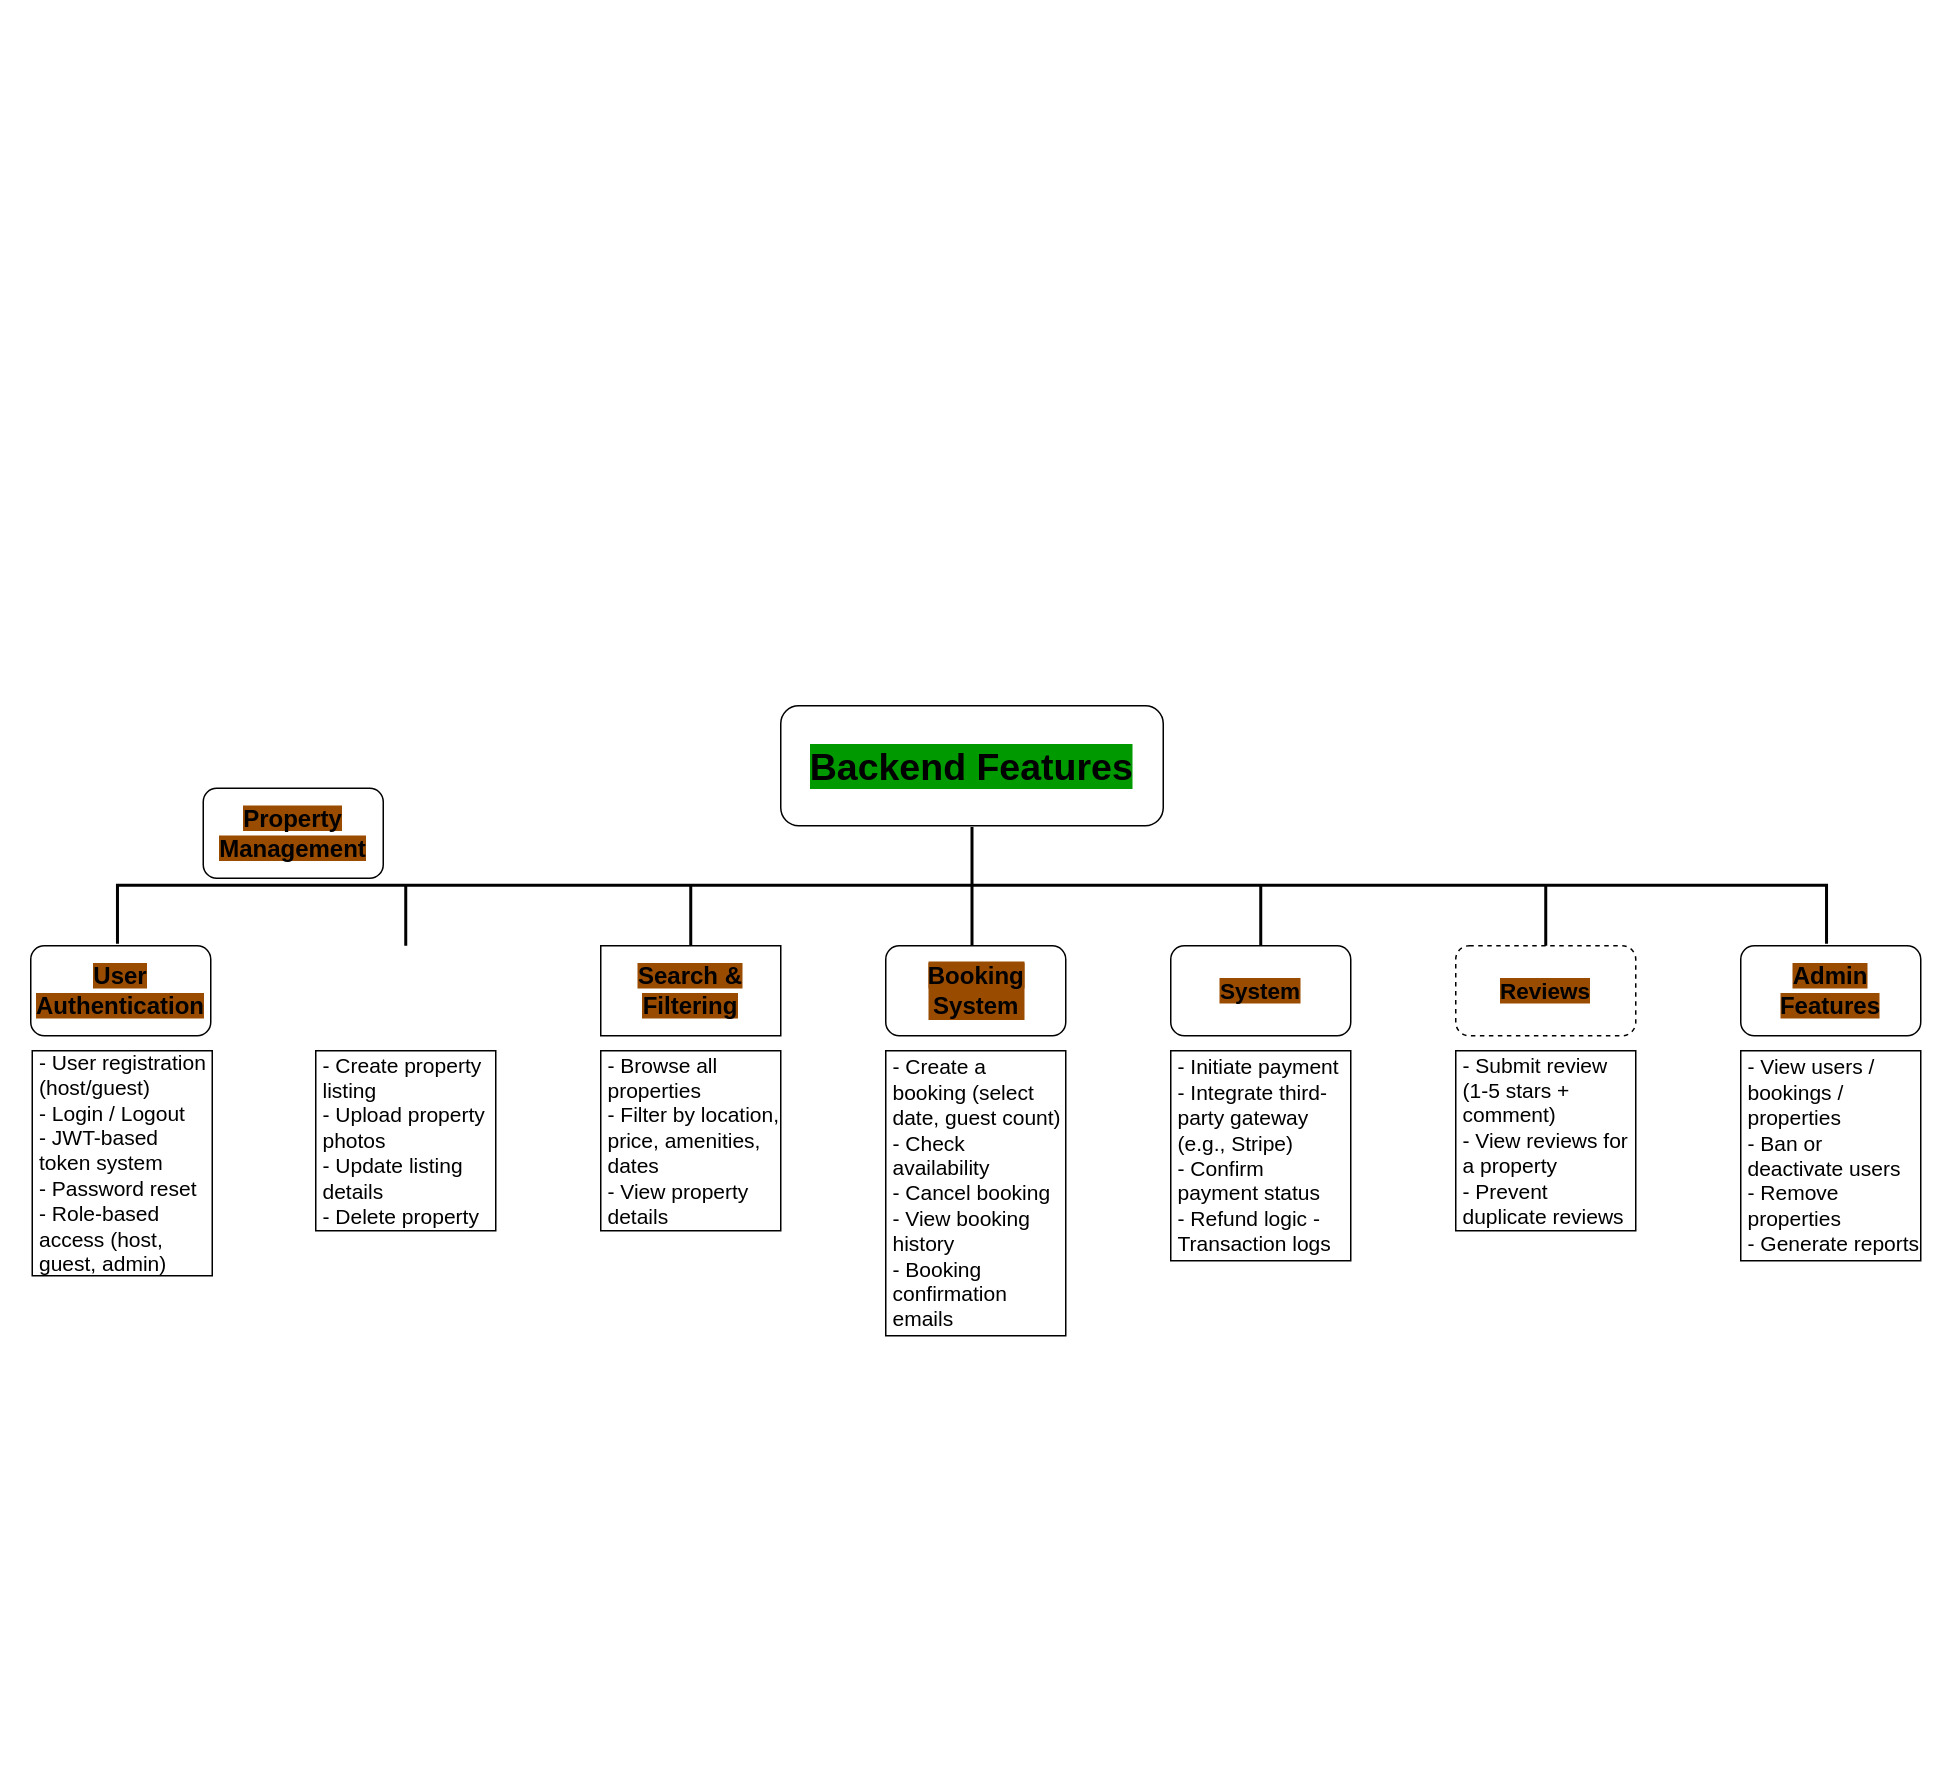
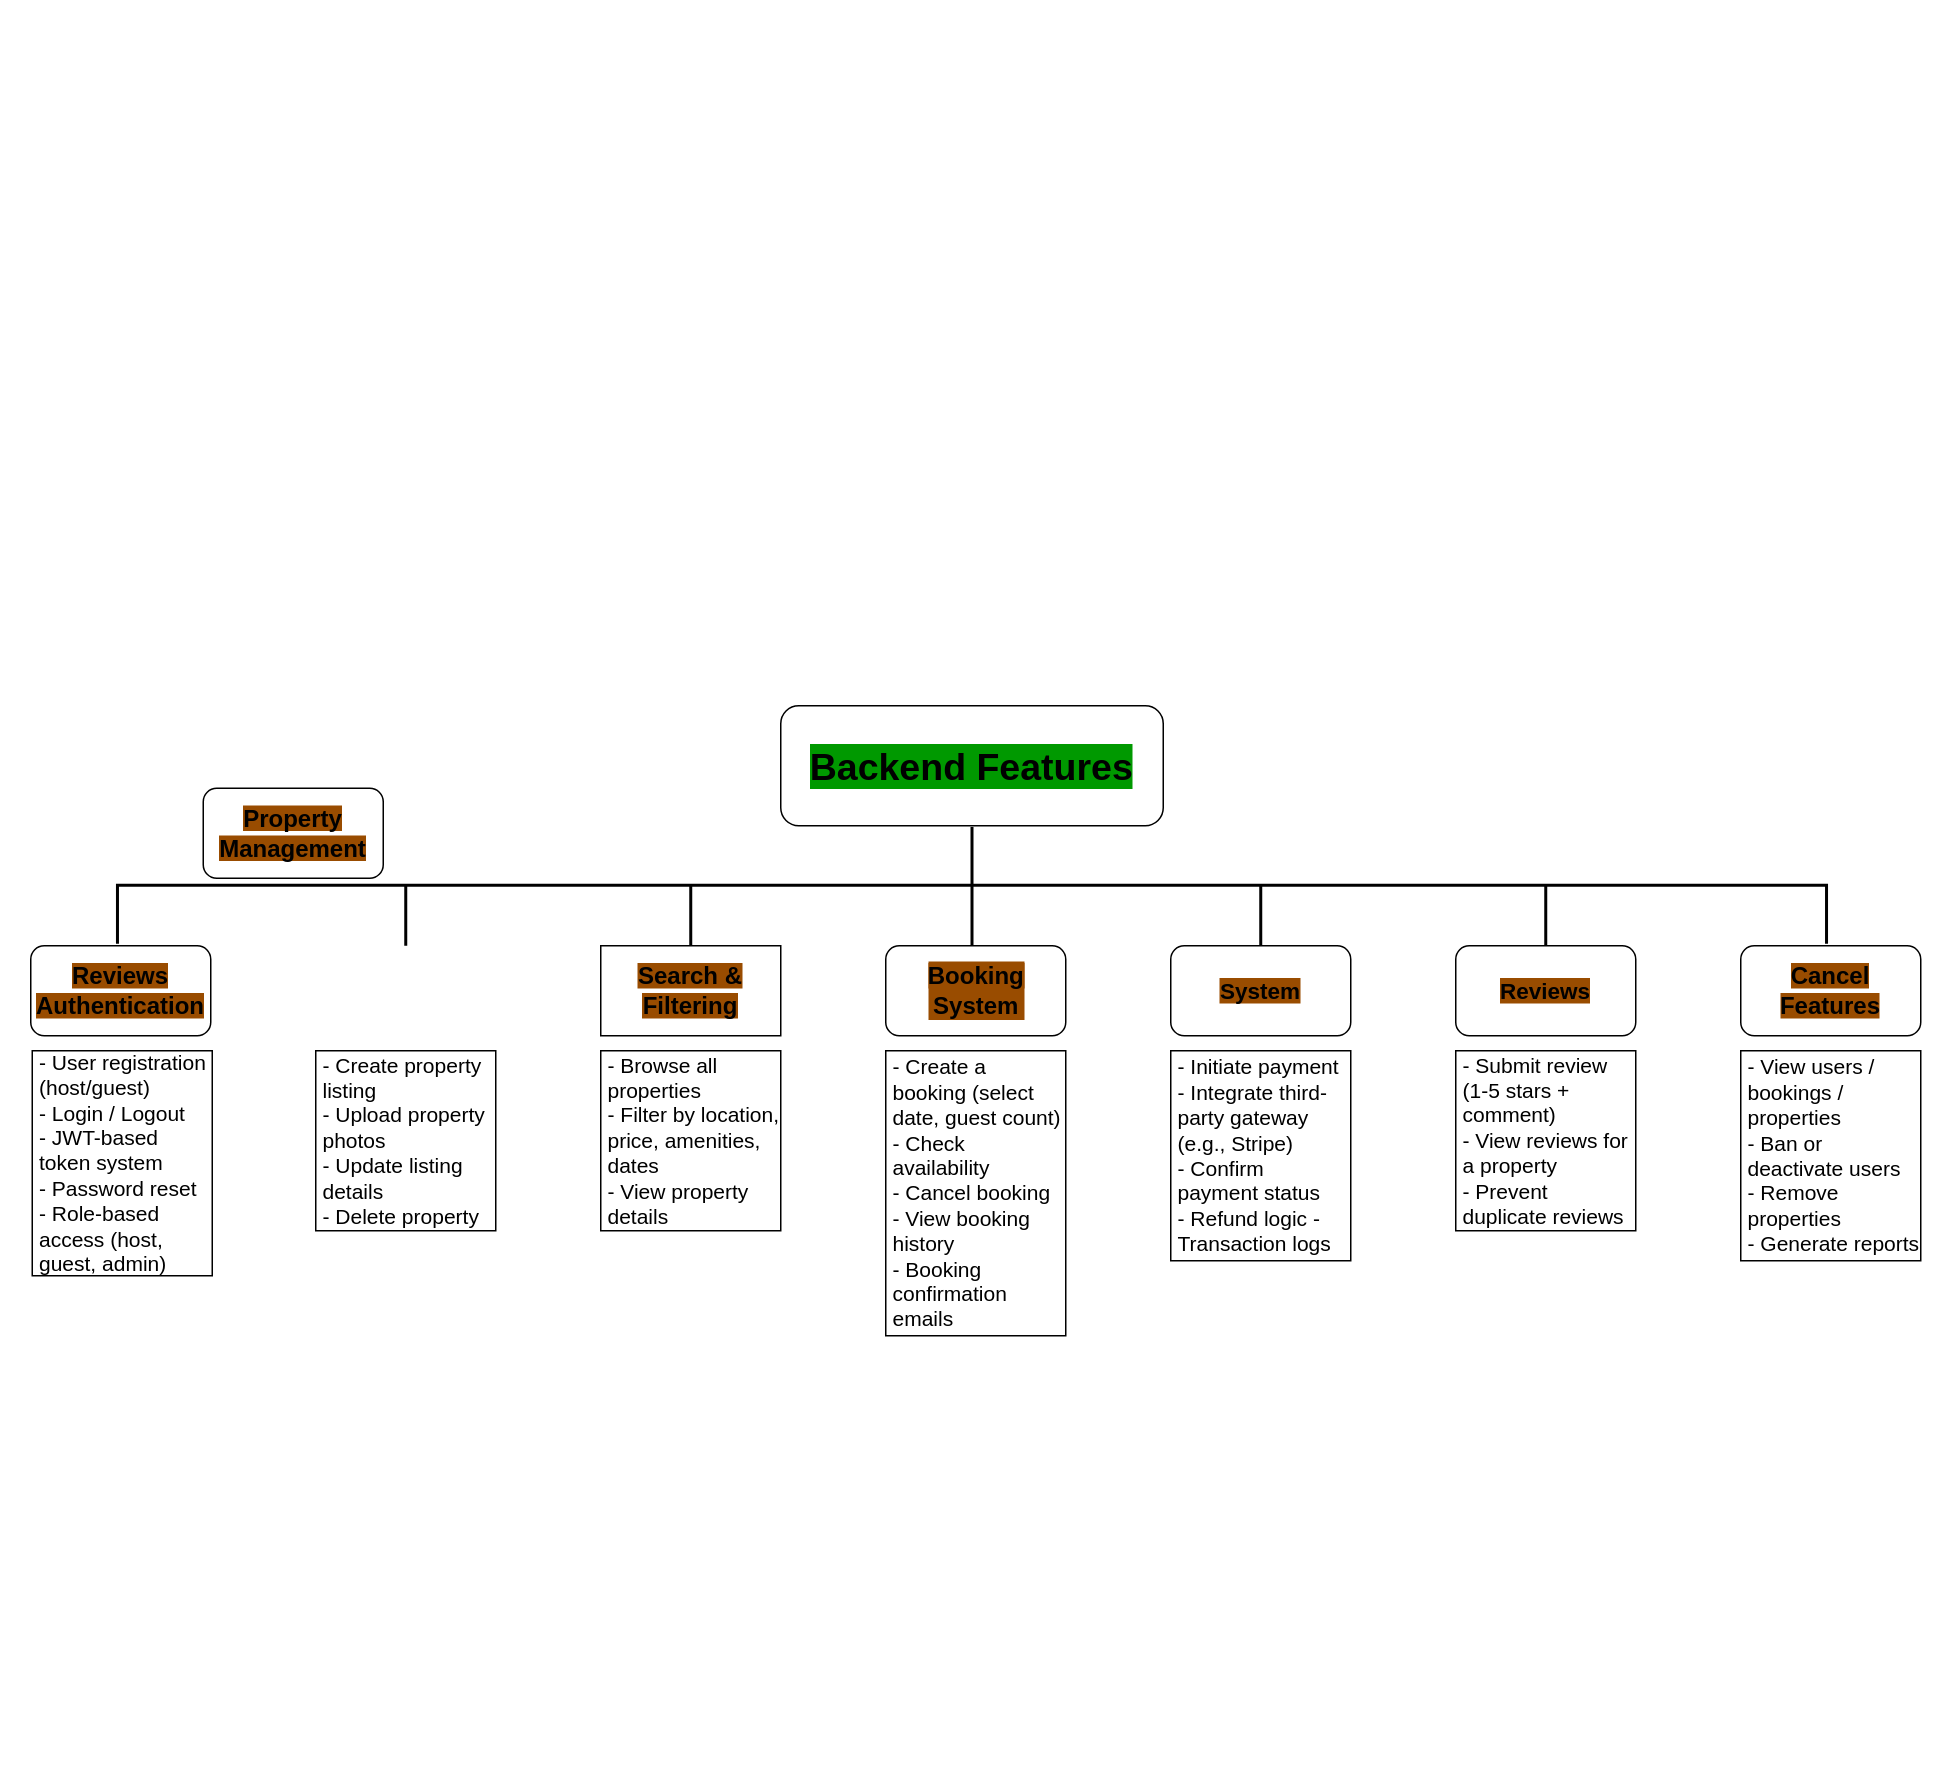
- <mxCell id="3" value="&lt;span style=&quot;background-color: rgb(153, 76, 0);&quot;&gt;User Authentication&lt;/span&gt;" style="rounded=1;whiteSpace=wrap;html=1;fontStyle=1;fontSize=16;" vertex="1" parent="1"><mxGeometry x="20" y="630" width="120" height="60" as="geometry" /></mxCell>
+ <mxCell id="3" value="&lt;span style=&quot;background-color: rgb(153, 76, 0);&quot;&gt;Reviews Authentication&lt;/span&gt;" style="rounded=1;whiteSpace=wrap;html=1;fontStyle=1;fontSize=16;" vertex="1" parent="1"><mxGeometry x="20" y="630" width="120" height="60" as="geometry" /></mxCell>
- <mxCell id="6" value="&lt;span style=&quot;background-color: light-dark(rgb(153, 76, 0), rgb(153, 76, 0));&quot;&gt;Reviews&lt;/span&gt;" style="rounded=1;whiteSpace=wrap;html=1;fontSize=15;fontStyle=1;dashed=1;" vertex="1" parent="1"><mxGeometry x="970" y="630" width="120" height="60" as="geometry" /></mxCell>
+ <mxCell id="6" value="&lt;span style=&quot;background-color: light-dark(rgb(153, 76, 0), rgb(153, 76, 0));&quot;&gt;Reviews&lt;/span&gt;" style="rounded=1;whiteSpace=wrap;html=1;fontSize=15;fontStyle=1" vertex="1" parent="1"><mxGeometry x="970" y="630" width="120" height="60" as="geometry" /></mxCell>
- <mxCell id="8" value="&lt;span style=&quot;background-color: light-dark(rgb(153, 76, 0), rgb(153, 76, 0));&quot;&gt;Admin Features&lt;/span&gt;" style="rounded=1;whiteSpace=wrap;html=1;fontStyle=1;fontSize=16;" vertex="1" parent="1"><mxGeometry x="1160" y="630" width="120" height="60" as="geometry" /></mxCell>
+ <mxCell id="8" value="&lt;span style=&quot;background-color: light-dark(rgb(153, 76, 0), rgb(153, 76, 0));&quot;&gt;Cancel Features&lt;/span&gt;" style="rounded=1;whiteSpace=wrap;html=1;fontStyle=1;fontSize=16;" vertex="1" parent="1"><mxGeometry x="1160" y="630" width="120" height="60" as="geometry" /></mxCell>
